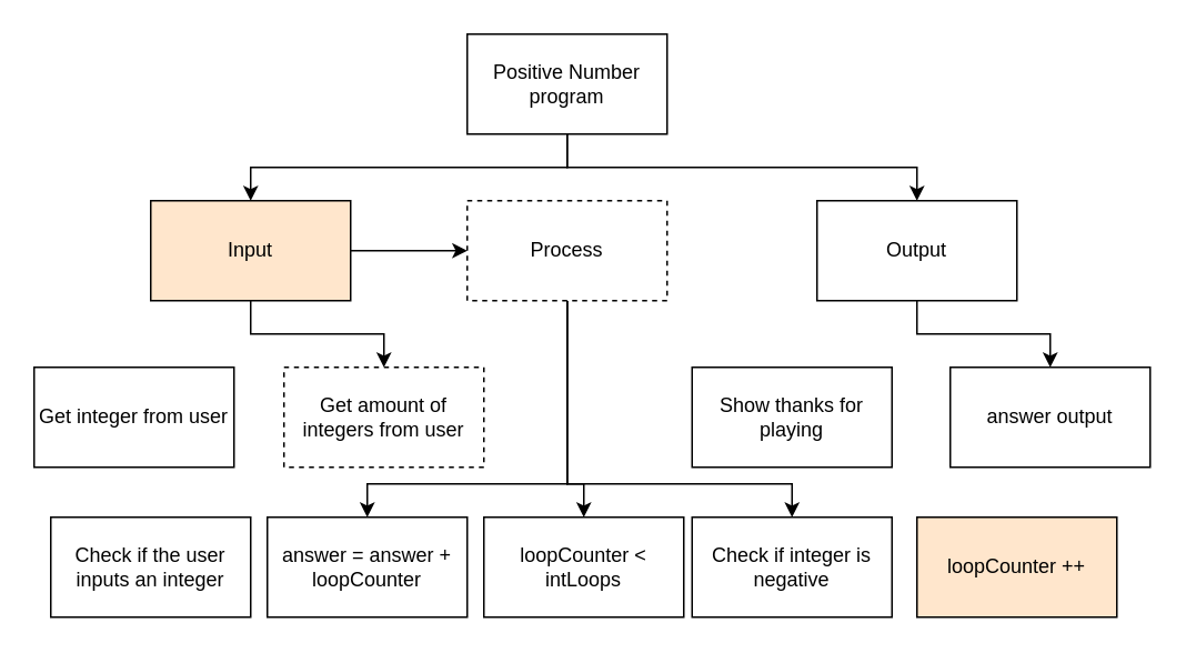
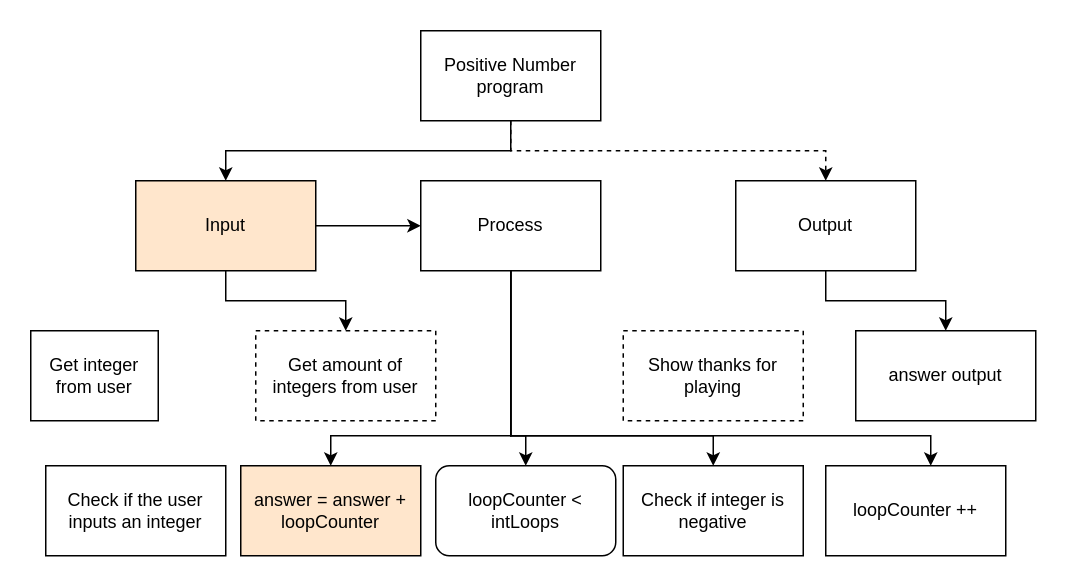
- <mxCell id="16" style="edgeStyle=orthogonalEdgeStyle;rounded=0;html=1;" parent="1" source="17" target="4" edge="1"><mxGeometry relative="1" as="geometry"><Array as="points"><mxPoint x="340" y="100" /><mxPoint x="550" y="100" /></Array></mxGeometry></mxCell>
+ <mxCell id="16" style="edgeStyle=orthogonalEdgeStyle;rounded=0;html=1;dashed=1;" parent="1" source="17" target="4" edge="1"><mxGeometry relative="1" as="geometry"><Array as="points"><mxPoint x="340" y="100" /><mxPoint x="550" y="100" /></Array></mxGeometry></mxCell>
- <mxCell id="9" value="Process" style="rounded=0;whiteSpace=wrap;html=1;dashed=1;" parent="1" vertex="1"><mxGeometry x="280" y="120" width="120" height="60" as="geometry" /></mxCell>
+ <mxCell id="9" value="Process" style="rounded=0;whiteSpace=wrap;html=1;" parent="1" vertex="1"><mxGeometry x="280" y="120" width="120" height="60" as="geometry" /></mxCell>
- <mxCell id="2" value="Get integer from user" style="rounded=0;whiteSpace=wrap;html=1;" parent="1" vertex="1"><mxGeometry x="20" y="220" width="120" height="60" as="geometry" /></mxCell>
+ <mxCell id="2" value="Get integer from user" style="rounded=0;whiteSpace=wrap;html=1;" parent="1" vertex="1"><mxGeometry x="20" y="220" width="85" height="60" as="geometry" /></mxCell>
- <mxCell id="18" value="Show thanks for playing" style="rounded=0;whiteSpace=wrap;html=1;" parent="1" vertex="1"><mxGeometry x="415" y="220" width="120" height="60" as="geometry" /></mxCell>
+ <mxCell id="18" value="Show thanks for playing" style="rounded=0;whiteSpace=wrap;html=1;dashed=1;" parent="1" vertex="1"><mxGeometry x="415" y="220" width="120" height="60" as="geometry" /></mxCell>
+ <mxCell id="8" style="edgeStyle=orthogonalEdgeStyle;rounded=0;html=1;" edge="1" parent="1" source="9" target="23"><mxGeometry relative="1" as="geometry"><Array as="points"><mxPoint x="340" y="290" /><mxPoint x="620" y="290" /></Array></mxGeometry></mxCell>
- <mxCell id="21" value="answer = answer + loopCounter" style="rounded=0;whiteSpace=wrap;html=1;" parent="1" vertex="1"><mxGeometry x="160" y="310" width="120" height="60" as="geometry" /></mxCell>
+ <mxCell id="21" value="answer = answer + loopCounter" style="rounded=0;whiteSpace=wrap;html=1;fillColor=#ffe6cc;" parent="1" vertex="1"><mxGeometry x="160" y="310" width="120" height="60" as="geometry" /></mxCell>
- <mxCell id="13" value="loopCounter &amp;lt; intLoops" style="rounded=0;whiteSpace=wrap;html=1;" parent="1" vertex="1"><mxGeometry x="290" y="310" width="120" height="60" as="geometry" /></mxCell>
+ <mxCell id="13" value="loopCounter &amp;lt; intLoops" style="whiteSpace=wrap;html=1;rounded=1;" parent="1" vertex="1"><mxGeometry x="290" y="310" width="120" height="60" as="geometry" /></mxCell>
- <mxCell id="23" value="loopCounter ++" style="rounded=0;whiteSpace=wrap;html=1;fillColor=#ffe6cc;" vertex="1" parent="1"><mxGeometry x="550" y="310" width="120" height="60" as="geometry" /></mxCell>
+ <mxCell id="23" value="loopCounter ++" style="rounded=0;whiteSpace=wrap;html=1;" vertex="1" parent="1"><mxGeometry x="550" y="310" width="120" height="60" as="geometry" /></mxCell>
